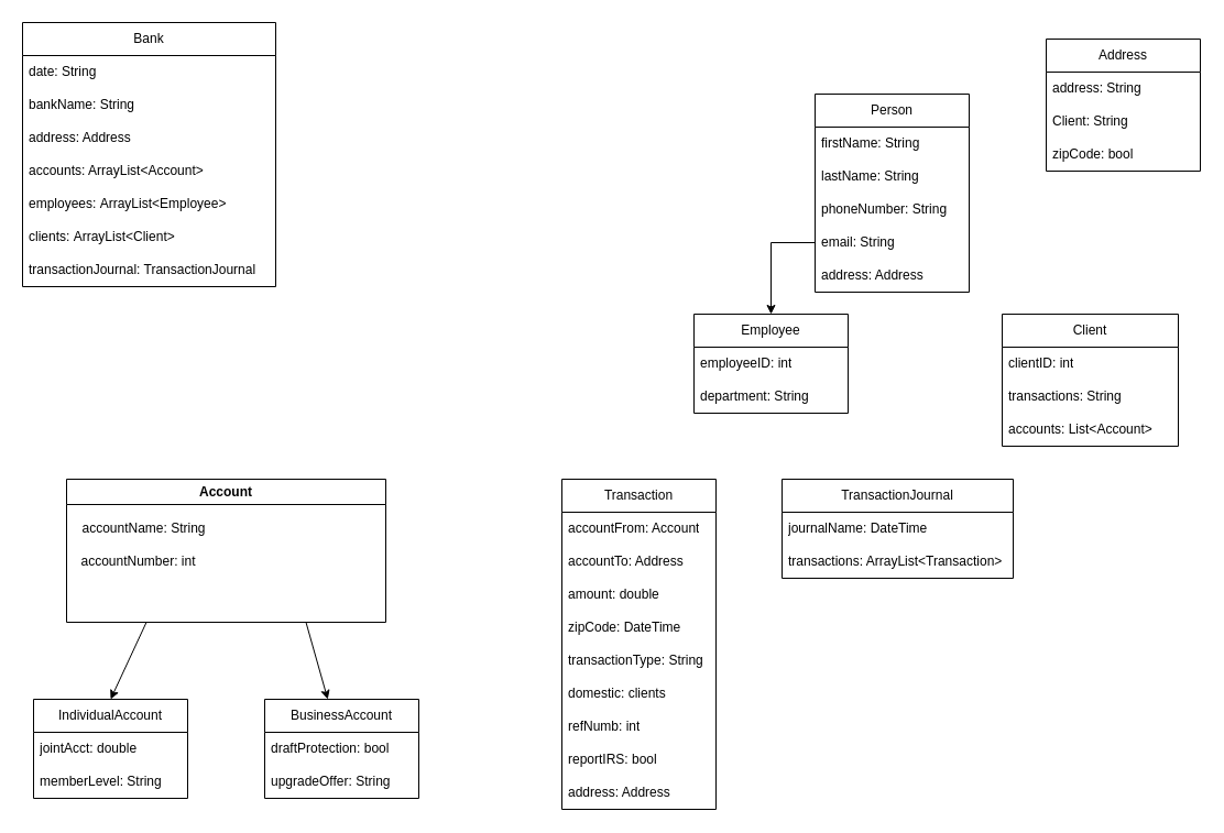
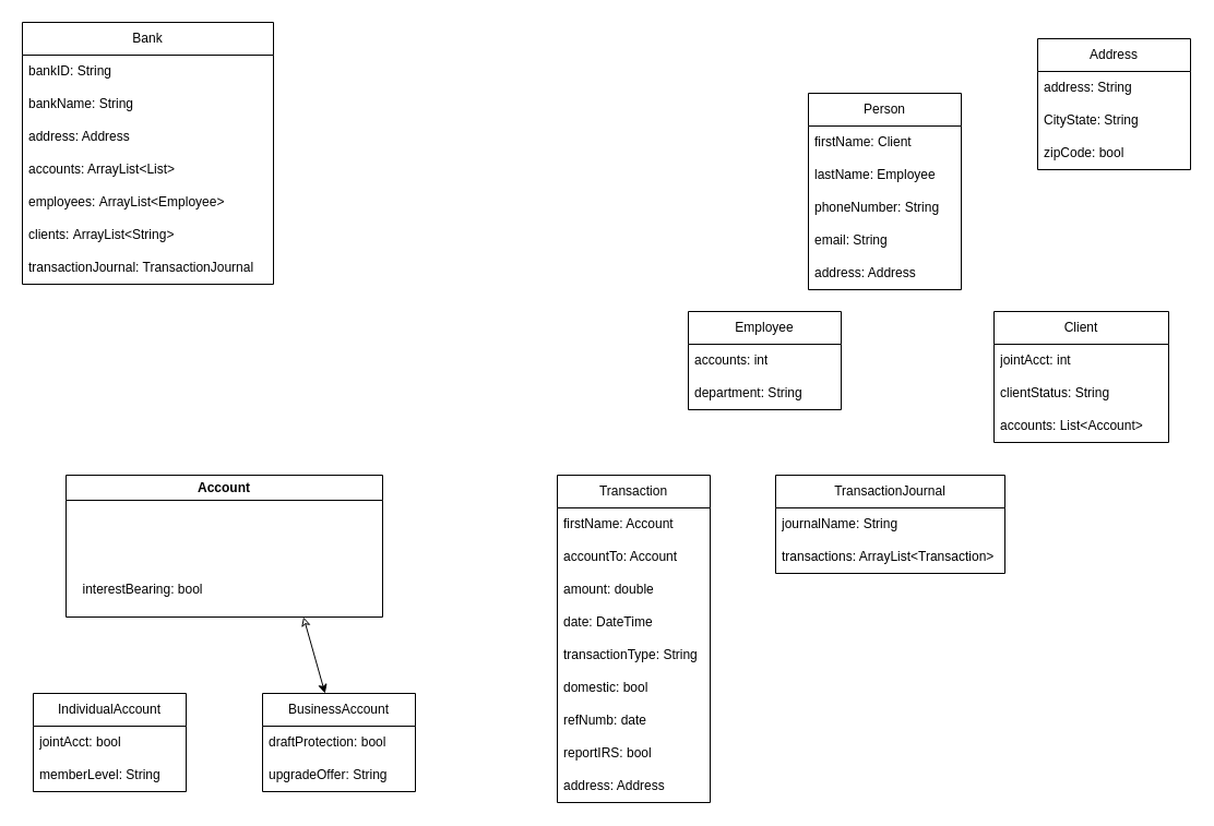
- <mxCell id="3" value="date: String" style="text;strokeColor=none;fillColor=none;align=left;verticalAlign=middle;spacingLeft=4;spacingRight=4;overflow=hidden;points=[[0,0.5],[1,0.5]];portConstraint=eastwest;rotatable=0;whiteSpace=wrap;html=1;" parent="2" vertex="1"><mxGeometry y="30" width="230" height="30" as="geometry" /></mxCell>
+ <mxCell id="3" value="bankID: String" style="text;strokeColor=none;fillColor=none;align=left;verticalAlign=middle;spacingLeft=4;spacingRight=4;overflow=hidden;points=[[0,0.5],[1,0.5]];portConstraint=eastwest;rotatable=0;whiteSpace=wrap;html=1;" parent="2" vertex="1"><mxGeometry y="30" width="230" height="30" as="geometry" /></mxCell>
- <mxCell id="23" value="Client: String" style="text;strokeColor=none;fillColor=none;align=left;verticalAlign=middle;spacingLeft=4;spacingRight=4;overflow=hidden;points=[[0,0.5],[1,0.5]];portConstraint=eastwest;rotatable=0;whiteSpace=wrap;html=1;" parent="21" vertex="1"><mxGeometry y="60" width="140" height="30" as="geometry" /></mxCell>
+ <mxCell id="23" value="CityState: String" style="text;strokeColor=none;fillColor=none;align=left;verticalAlign=middle;spacingLeft=4;spacingRight=4;overflow=hidden;points=[[0,0.5],[1,0.5]];portConstraint=eastwest;rotatable=0;whiteSpace=wrap;html=1;" parent="21" vertex="1"><mxGeometry y="60" width="140" height="30" as="geometry" /></mxCell>
- <mxCell id="37" value="firstName: String" style="text;strokeColor=none;fillColor=none;align=left;verticalAlign=middle;spacingLeft=4;spacingRight=4;overflow=hidden;points=[[0,0.5],[1,0.5]];portConstraint=eastwest;rotatable=0;whiteSpace=wrap;html=1;" parent="36" vertex="1"><mxGeometry y="30" width="140" height="30" as="geometry" /></mxCell>
+ <mxCell id="37" value="firstName: Client" style="text;strokeColor=none;fillColor=none;align=left;verticalAlign=middle;spacingLeft=4;spacingRight=4;overflow=hidden;points=[[0,0.5],[1,0.5]];portConstraint=eastwest;rotatable=0;whiteSpace=wrap;html=1;" parent="36" vertex="1"><mxGeometry y="30" width="140" height="30" as="geometry" /></mxCell>
- <mxCell id="6" value="accounts: ArrayList&amp;lt;Account&amp;gt;" style="text;strokeColor=none;fillColor=none;align=left;verticalAlign=middle;spacingLeft=4;spacingRight=4;overflow=hidden;points=[[0,0.5],[1,0.5]];portConstraint=eastwest;rotatable=0;whiteSpace=wrap;html=1;" parent="2" vertex="1"><mxGeometry y="120" width="230" height="30" as="geometry" /></mxCell>
+ <mxCell id="6" value="accounts: ArrayList&amp;lt;List&amp;gt;" style="text;strokeColor=none;fillColor=none;align=left;verticalAlign=middle;spacingLeft=4;spacingRight=4;overflow=hidden;points=[[0,0.5],[1,0.5]];portConstraint=eastwest;rotatable=0;whiteSpace=wrap;html=1;" parent="2" vertex="1"><mxGeometry y="120" width="230" height="30" as="geometry" /></mxCell>
- <mxCell id="38" value="lastName: String" style="text;strokeColor=none;fillColor=none;align=left;verticalAlign=middle;spacingLeft=4;spacingRight=4;overflow=hidden;points=[[0,0.5],[1,0.5]];portConstraint=eastwest;rotatable=0;whiteSpace=wrap;html=1;" parent="36" vertex="1"><mxGeometry y="60" width="140" height="30" as="geometry" /></mxCell>
+ <mxCell id="38" value="lastName: Employee" style="text;strokeColor=none;fillColor=none;align=left;verticalAlign=middle;spacingLeft=4;spacingRight=4;overflow=hidden;points=[[0,0.5],[1,0.5]];portConstraint=eastwest;rotatable=0;whiteSpace=wrap;html=1;" parent="36" vertex="1"><mxGeometry y="60" width="140" height="30" as="geometry" /></mxCell>
- <mxCell id="8" value="clients:&amp;nbsp;ArrayList&amp;lt;Client&amp;gt;" style="text;strokeColor=none;fillColor=none;align=left;verticalAlign=middle;spacingLeft=4;spacingRight=4;overflow=hidden;points=[[0,0.5],[1,0.5]];portConstraint=eastwest;rotatable=0;whiteSpace=wrap;html=1;" parent="2" vertex="1"><mxGeometry y="180" width="230" height="30" as="geometry" /></mxCell>
+ <mxCell id="8" value="clients:&amp;nbsp;ArrayList&amp;lt;String&amp;gt;" style="text;strokeColor=none;fillColor=none;align=left;verticalAlign=middle;spacingLeft=4;spacingRight=4;overflow=hidden;points=[[0,0.5],[1,0.5]];portConstraint=eastwest;rotatable=0;whiteSpace=wrap;html=1;" parent="2" vertex="1"><mxGeometry y="180" width="230" height="30" as="geometry" /></mxCell>
- <mxCell id="49" style="edgeStyle=orthogonalEdgeStyle;rounded=0;orthogonalLoop=1;jettySize=auto;html=1;" parent="1" source="40" target="42" edge="1"><mxGeometry relative="1" as="geometry" /></mxCell>
- <mxCell id="43" value="employeeID: int" style="text;strokeColor=none;fillColor=none;align=left;verticalAlign=middle;spacingLeft=4;spacingRight=4;overflow=hidden;points=[[0,0.5],[1,0.5]];portConstraint=eastwest;rotatable=0;whiteSpace=wrap;html=1;" parent="42" vertex="1"><mxGeometry y="30" width="140" height="30" as="geometry" /></mxCell>
+ <mxCell id="43" value="accounts: int" style="text;strokeColor=none;fillColor=none;align=left;verticalAlign=middle;spacingLeft=4;spacingRight=4;overflow=hidden;points=[[0,0.5],[1,0.5]];portConstraint=eastwest;rotatable=0;whiteSpace=wrap;html=1;" parent="42" vertex="1"><mxGeometry y="30" width="140" height="30" as="geometry" /></mxCell>
- <mxCell id="46" value="clientID: int" style="text;strokeColor=none;fillColor=none;align=left;verticalAlign=middle;spacingLeft=4;spacingRight=4;overflow=hidden;points=[[0,0.5],[1,0.5]];portConstraint=eastwest;rotatable=0;whiteSpace=wrap;html=1;" parent="45" vertex="1"><mxGeometry y="30" width="160" height="30" as="geometry" /></mxCell>
+ <mxCell id="46" value="jointAcct: int" style="text;strokeColor=none;fillColor=none;align=left;verticalAlign=middle;spacingLeft=4;spacingRight=4;overflow=hidden;points=[[0,0.5],[1,0.5]];portConstraint=eastwest;rotatable=0;whiteSpace=wrap;html=1;" parent="45" vertex="1"><mxGeometry y="30" width="160" height="30" as="geometry" /></mxCell>
- <mxCell id="47" value="transactions: String" style="text;strokeColor=none;fillColor=none;align=left;verticalAlign=middle;spacingLeft=4;spacingRight=4;overflow=hidden;points=[[0,0.5],[1,0.5]];portConstraint=eastwest;rotatable=0;whiteSpace=wrap;html=1;" parent="45" vertex="1"><mxGeometry y="60" width="160" height="30" as="geometry" /></mxCell>
+ <mxCell id="47" value="clientStatus: String" style="text;strokeColor=none;fillColor=none;align=left;verticalAlign=middle;spacingLeft=4;spacingRight=4;overflow=hidden;points=[[0,0.5],[1,0.5]];portConstraint=eastwest;rotatable=0;whiteSpace=wrap;html=1;" parent="45" vertex="1"><mxGeometry y="60" width="160" height="30" as="geometry" /></mxCell>
- <mxCell id="11" value="accountName: String" style="text;html=1;align=center;verticalAlign=middle;resizable=0;points=[];autosize=1;strokeColor=none;fillColor=none;" parent="10" vertex="1"><mxGeometry y="30" width="140" height="30" as="geometry" /></mxCell>
- <mxCell id="27" value="accountFrom: Account" style="text;strokeColor=none;fillColor=none;align=left;verticalAlign=middle;spacingLeft=4;spacingRight=4;overflow=hidden;points=[[0,0.5],[1,0.5]];portConstraint=eastwest;rotatable=0;whiteSpace=wrap;html=1;" parent="26" vertex="1"><mxGeometry y="30" width="140" height="30" as="geometry" /></mxCell>
+ <mxCell id="27" value="firstName: Account" style="text;strokeColor=none;fillColor=none;align=left;verticalAlign=middle;spacingLeft=4;spacingRight=4;overflow=hidden;points=[[0,0.5],[1,0.5]];portConstraint=eastwest;rotatable=0;whiteSpace=wrap;html=1;" parent="26" vertex="1"><mxGeometry y="30" width="140" height="30" as="geometry" /></mxCell>
- <mxCell id="51" value="journalName: DateTime" style="text;strokeColor=none;fillColor=none;align=left;verticalAlign=middle;spacingLeft=4;spacingRight=4;overflow=hidden;points=[[0,0.5],[1,0.5]];portConstraint=eastwest;rotatable=0;whiteSpace=wrap;html=1;" parent="50" vertex="1"><mxGeometry y="30" width="210" height="30" as="geometry" /></mxCell>
+ <mxCell id="51" value="journalName: String" style="text;strokeColor=none;fillColor=none;align=left;verticalAlign=middle;spacingLeft=4;spacingRight=4;overflow=hidden;points=[[0,0.5],[1,0.5]];portConstraint=eastwest;rotatable=0;whiteSpace=wrap;html=1;" parent="50" vertex="1"><mxGeometry y="30" width="210" height="30" as="geometry" /></mxCell>
- <mxCell id="12" value="accountNumber: int" style="text;html=1;align=center;verticalAlign=middle;resizable=0;points=[];autosize=1;strokeColor=none;fillColor=none;" parent="10" vertex="1"><mxGeometry y="60" width="130" height="30" as="geometry" /></mxCell>
- <mxCell id="28" value="accountTo: Address" style="text;strokeColor=none;fillColor=none;align=left;verticalAlign=middle;spacingLeft=4;spacingRight=4;overflow=hidden;points=[[0,0.5],[1,0.5]];portConstraint=eastwest;rotatable=0;whiteSpace=wrap;html=1;" parent="26" vertex="1"><mxGeometry y="60" width="140" height="30" as="geometry" /></mxCell>
+ <mxCell id="28" value="accountTo: Account" style="text;strokeColor=none;fillColor=none;align=left;verticalAlign=middle;spacingLeft=4;spacingRight=4;overflow=hidden;points=[[0,0.5],[1,0.5]];portConstraint=eastwest;rotatable=0;whiteSpace=wrap;html=1;" parent="26" vertex="1"><mxGeometry y="60" width="140" height="30" as="geometry" /></mxCell>
+ <mxCell id="13" value="interestBearing: bool" style="text;html=1;align=center;verticalAlign=middle;resizable=0;points=[];autosize=1;strokeColor=none;fillColor=none;" parent="10" vertex="1"><mxGeometry x="5" y="90" width="130" height="30" as="geometry" /></mxCell>
- <mxCell id="20" value="" style="endArrow=none;startArrow=classic;html=1;rounded=0;entryX=0.75;entryY=1;entryDx=0;entryDy=0;startFill=1;endFill=0;" parent="1" source="17" target="10" edge="1"><mxGeometry width="50" height="50" relative="1" as="geometry"><mxPoint x="610" y="465" as="sourcePoint" /><mxPoint x="630" y="465" as="targetPoint" /></mxGeometry></mxCell>
+ <mxCell id="20" value="" style="endArrow=classic;startArrow=classic;html=1;rounded=0;entryX=0.75;entryY=1;entryDx=0;entryDy=0;startFill=1;endFill=0;" parent="1" source="17" target="10" edge="1"><mxGeometry width="50" height="50" relative="1" as="geometry"><mxPoint x="610" y="465" as="sourcePoint" /><mxPoint x="630" y="465" as="targetPoint" /></mxGeometry></mxCell>
- <mxCell id="30" value="zipCode: DateTime" style="text;strokeColor=none;fillColor=none;align=left;verticalAlign=middle;spacingLeft=4;spacingRight=4;overflow=hidden;points=[[0,0.5],[1,0.5]];portConstraint=eastwest;rotatable=0;whiteSpace=wrap;html=1;" parent="26" vertex="1"><mxGeometry y="120" width="140" height="30" as="geometry" /></mxCell>
+ <mxCell id="30" value="date: DateTime" style="text;strokeColor=none;fillColor=none;align=left;verticalAlign=middle;spacingLeft=4;spacingRight=4;overflow=hidden;points=[[0,0.5],[1,0.5]];portConstraint=eastwest;rotatable=0;whiteSpace=wrap;html=1;" parent="26" vertex="1"><mxGeometry y="120" width="140" height="30" as="geometry" /></mxCell>
- <mxCell id="25" value="" style="endArrow=none;startArrow=classic;html=1;rounded=0;exitX=0.5;exitY=0;exitDx=0;exitDy=0;entryX=0.25;entryY=1;entryDx=0;entryDy=0;endFill=0;" parent="1" source="14" target="10" edge="1"><mxGeometry width="50" height="50" relative="1" as="geometry"><mxPoint x="440" y="345" as="sourcePoint" /><mxPoint x="450" y="325" as="targetPoint" /></mxGeometry></mxCell>
- <mxCell id="32" value="domestic: clients" style="text;strokeColor=none;fillColor=none;align=left;verticalAlign=middle;spacingLeft=4;spacingRight=4;overflow=hidden;points=[[0,0.5],[1,0.5]];portConstraint=eastwest;rotatable=0;whiteSpace=wrap;html=1;" parent="26" vertex="1"><mxGeometry y="180" width="140" height="30" as="geometry" /></mxCell>
+ <mxCell id="32" value="domestic: bool" style="text;strokeColor=none;fillColor=none;align=left;verticalAlign=middle;spacingLeft=4;spacingRight=4;overflow=hidden;points=[[0,0.5],[1,0.5]];portConstraint=eastwest;rotatable=0;whiteSpace=wrap;html=1;" parent="26" vertex="1"><mxGeometry y="180" width="140" height="30" as="geometry" /></mxCell>
- <mxCell id="33" value="refNumb: int" style="text;strokeColor=none;fillColor=none;align=left;verticalAlign=middle;spacingLeft=4;spacingRight=4;overflow=hidden;points=[[0,0.5],[1,0.5]];portConstraint=eastwest;rotatable=0;whiteSpace=wrap;html=1;" parent="26" vertex="1"><mxGeometry y="210" width="140" height="30" as="geometry" /></mxCell>
+ <mxCell id="33" value="refNumb: date" style="text;strokeColor=none;fillColor=none;align=left;verticalAlign=middle;spacingLeft=4;spacingRight=4;overflow=hidden;points=[[0,0.5],[1,0.5]];portConstraint=eastwest;rotatable=0;whiteSpace=wrap;html=1;" parent="26" vertex="1"><mxGeometry y="210" width="140" height="30" as="geometry" /></mxCell>
- <mxCell id="15" value="jointAcct: double" style="text;strokeColor=none;fillColor=none;align=left;verticalAlign=middle;spacingLeft=4;spacingRight=4;overflow=hidden;points=[[0,0.5],[1,0.5]];portConstraint=eastwest;rotatable=0;whiteSpace=wrap;html=1;" parent="14" vertex="1"><mxGeometry y="30" width="140" height="30" as="geometry" /></mxCell>
+ <mxCell id="15" value="jointAcct: bool" style="text;strokeColor=none;fillColor=none;align=left;verticalAlign=middle;spacingLeft=4;spacingRight=4;overflow=hidden;points=[[0,0.5],[1,0.5]];portConstraint=eastwest;rotatable=0;whiteSpace=wrap;html=1;" parent="14" vertex="1"><mxGeometry y="30" width="140" height="30" as="geometry" /></mxCell>
